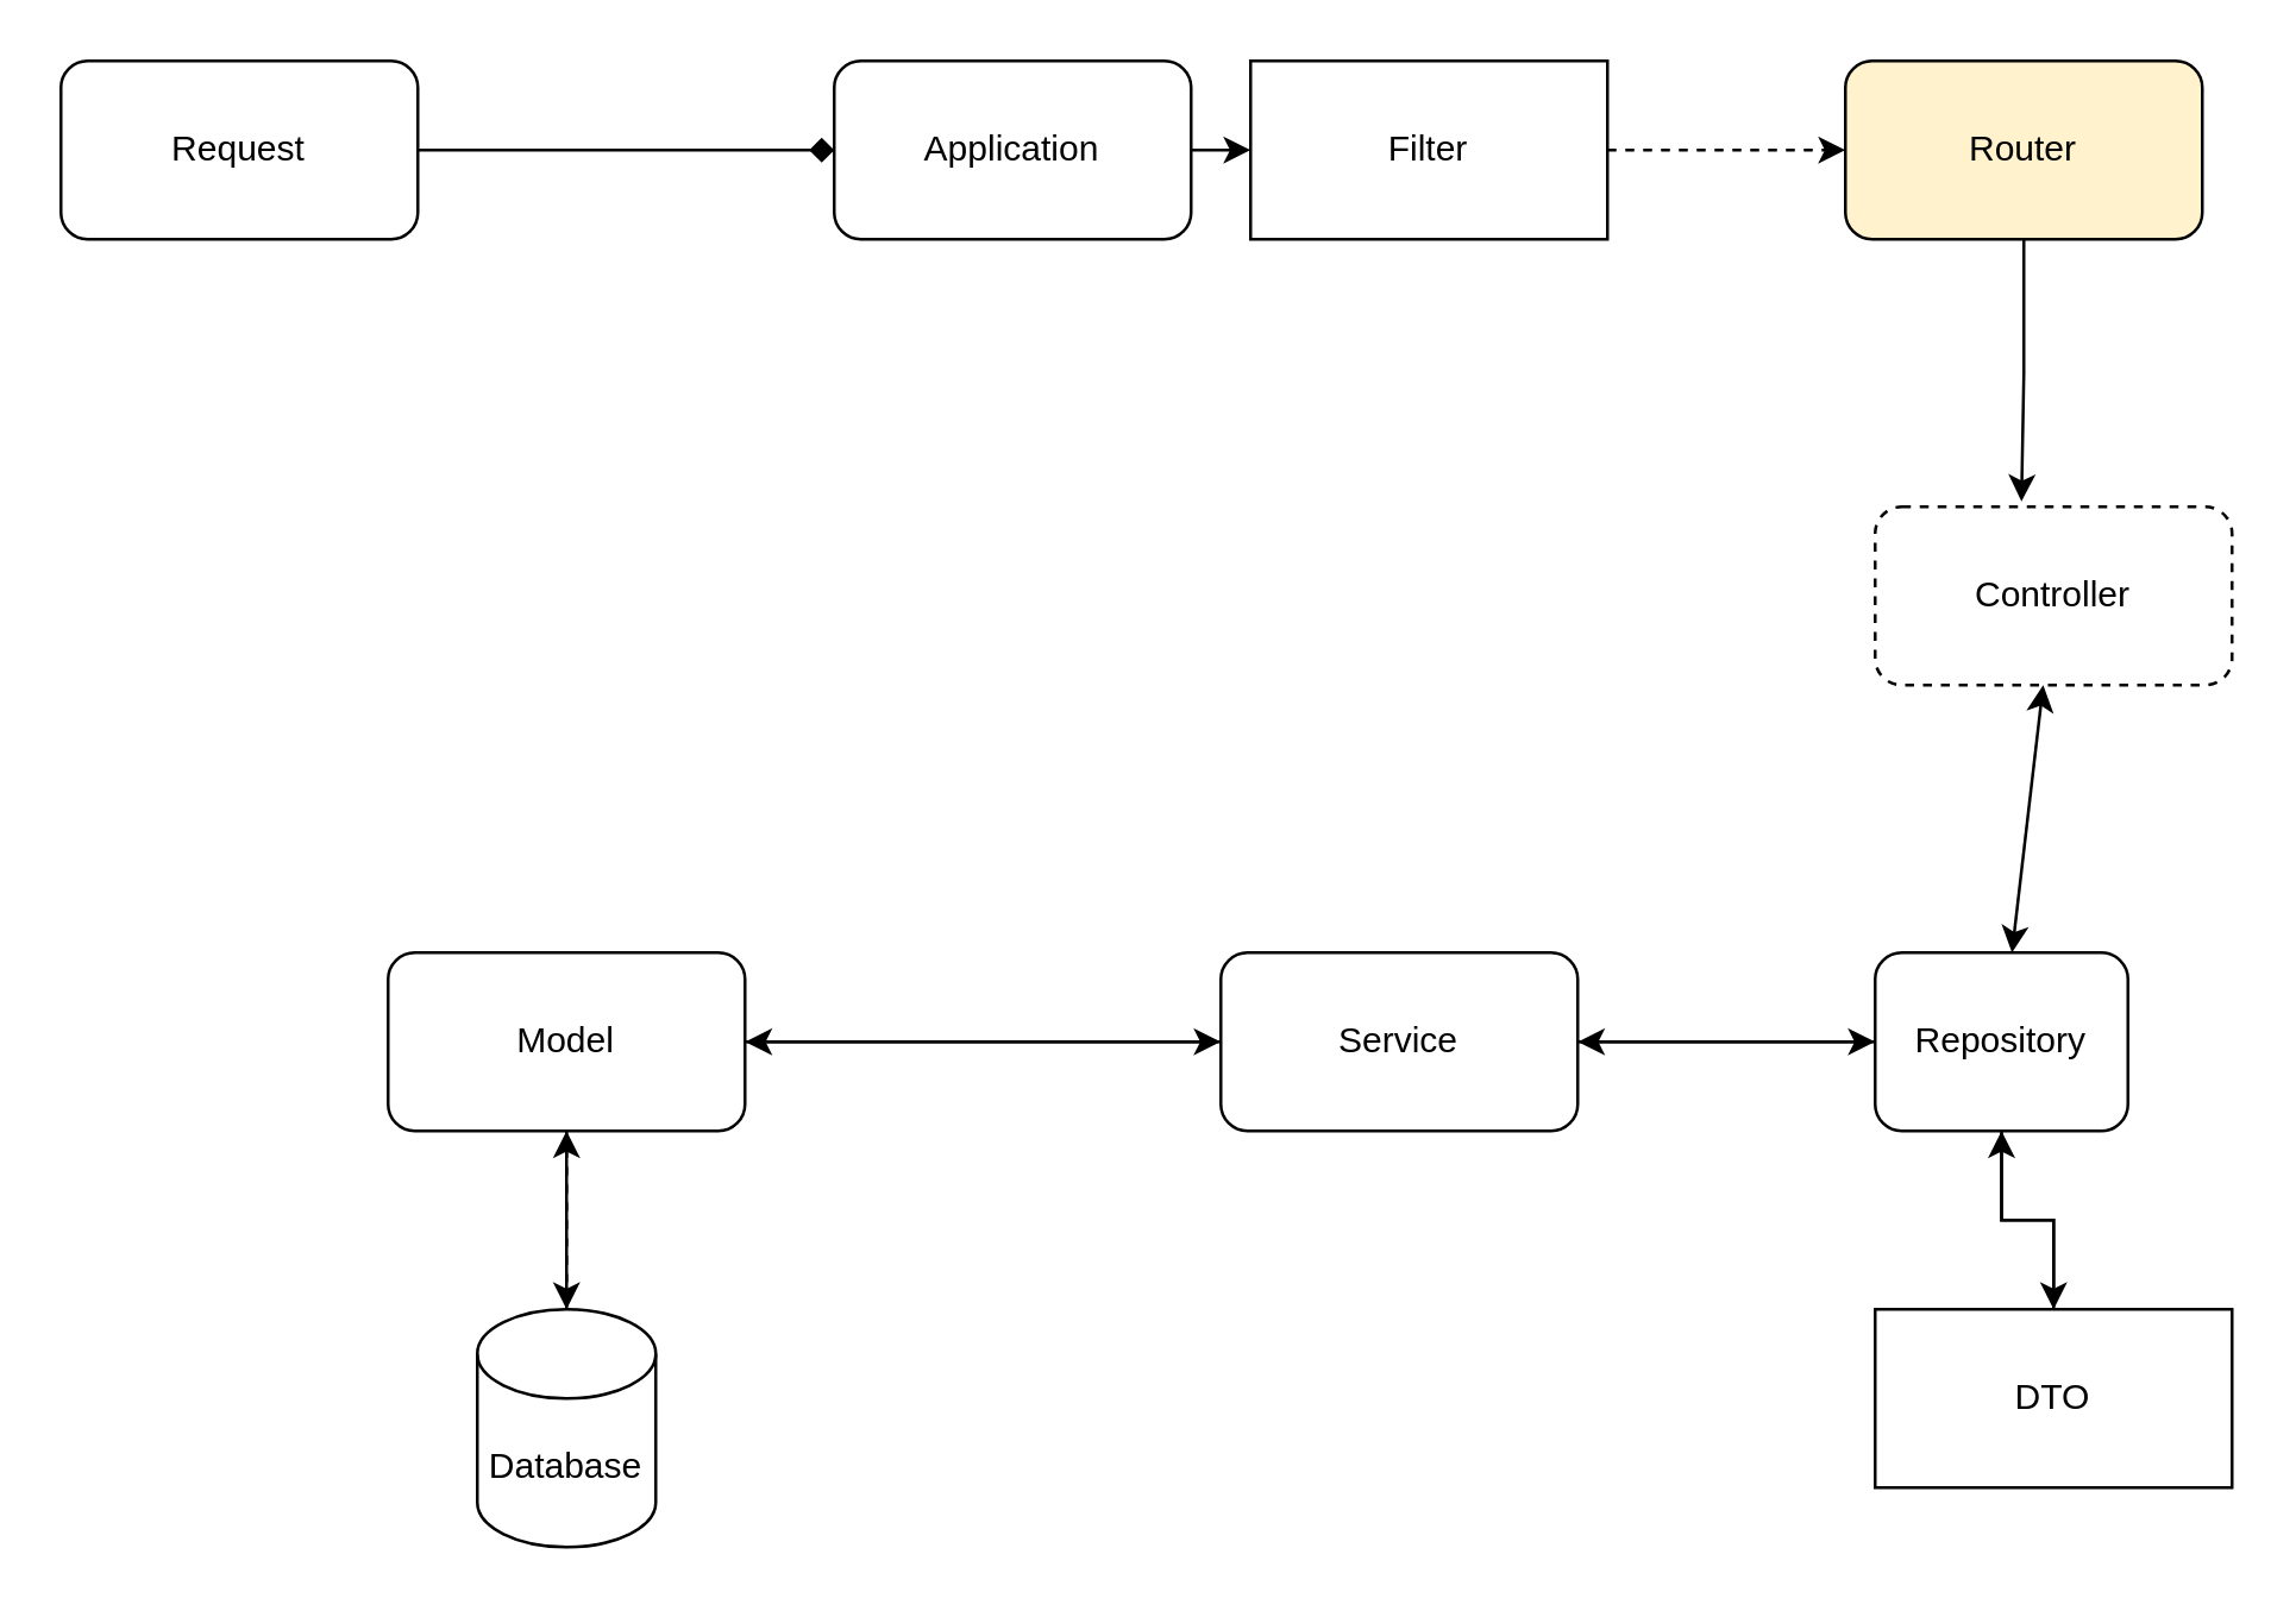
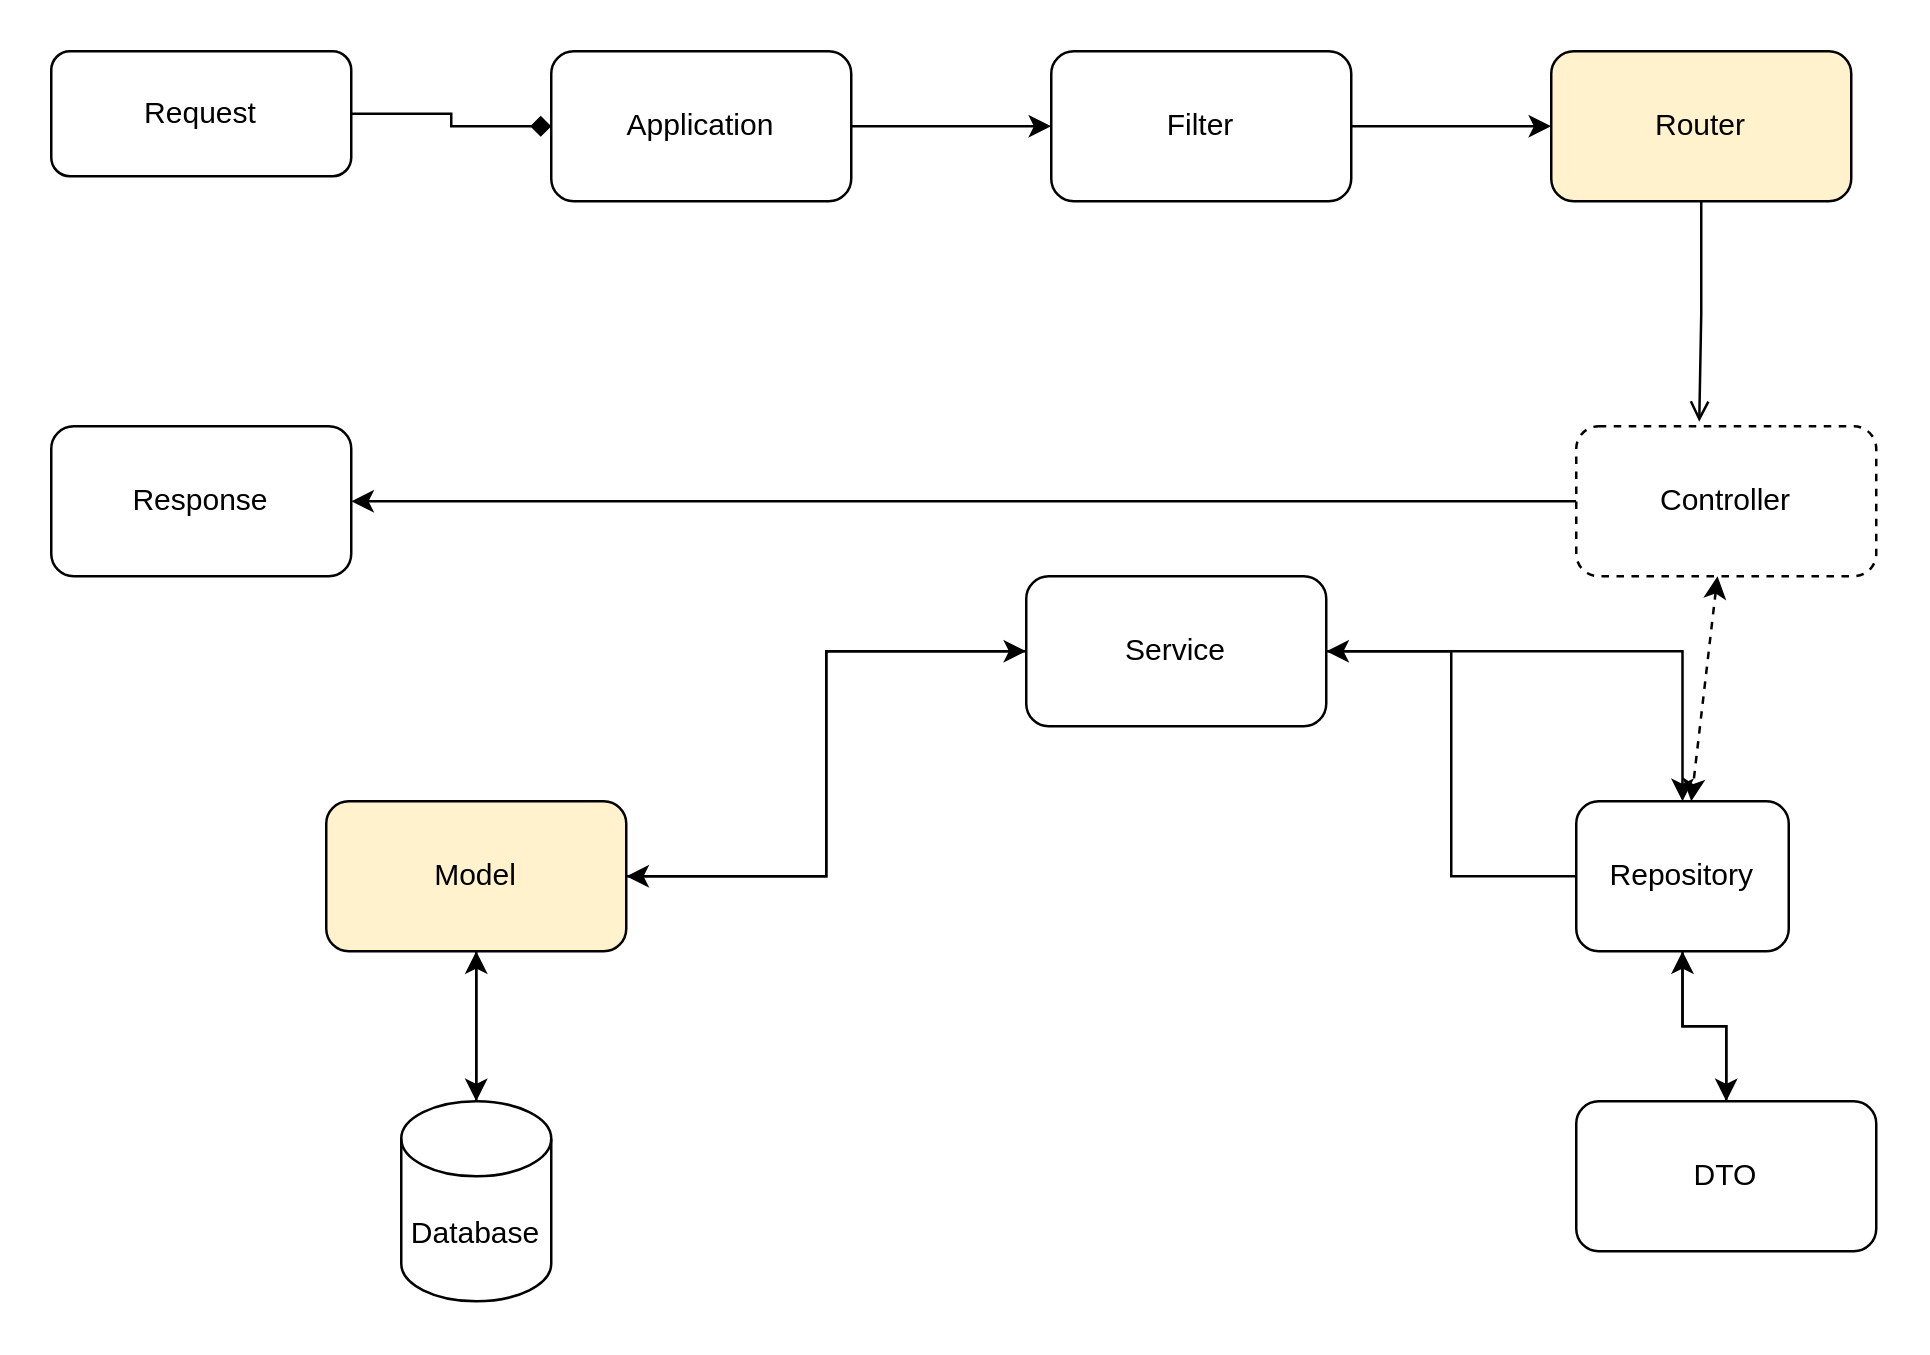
- <mxCell id="3" value="Request&lt;br&gt;" style="rounded=1;whiteSpace=wrap;html=1;" vertex="1" parent="1"><mxGeometry x="20" y="20" width="120" height="60" as="geometry" /></mxCell>
+ <mxCell id="3" value="Request&lt;br&gt;" style="rounded=1;whiteSpace=wrap;html=1;" vertex="1" parent="1"><mxGeometry x="20" y="20" width="120" height="50" as="geometry" /></mxCell>
- <mxCell id="7" value="Application&lt;br&gt;" style="rounded=1;whiteSpace=wrap;html=1;" vertex="1" parent="1"><mxGeometry x="280" y="20" width="120" height="60" as="geometry" /></mxCell>
+ <mxCell id="7" value="Application&lt;br&gt;" style="rounded=1;whiteSpace=wrap;html=1;" vertex="1" parent="1"><mxGeometry x="220" y="20" width="120" height="60" as="geometry" /></mxCell>
- <mxCell id="5" value="Filter&lt;br&gt;" style="rounded=0;whiteSpace=wrap;html=1;" vertex="1" parent="1"><mxGeometry x="420" y="20" width="120" height="60" as="geometry" /></mxCell>
+ <mxCell id="5" value="Filter&lt;br&gt;" style="whiteSpace=wrap;html=1;rounded=1;" vertex="1" parent="1"><mxGeometry x="420" y="20" width="120" height="60" as="geometry" /></mxCell>
- <mxCell id="4" style="edgeStyle=orthogonalEdgeStyle;rounded=0;orthogonalLoop=1;jettySize=auto;html=1;exitX=1;exitY=0.5;exitDx=0;exitDy=0;entryX=0;entryY=0.5;entryDx=0;entryDy=0;dashed=1;" edge="1" parent="1" source="5" target="11"><mxGeometry relative="1" as="geometry"><mxPoint x="590" y="50" as="targetPoint" /></mxGeometry></mxCell>
+ <mxCell id="4" style="edgeStyle=orthogonalEdgeStyle;rounded=0;orthogonalLoop=1;jettySize=auto;html=1;exitX=1;exitY=0.5;exitDx=0;exitDy=0;entryX=0;entryY=0.5;entryDx=0;entryDy=0;" edge="1" parent="1" source="5" target="11"><mxGeometry relative="1" as="geometry"><mxPoint x="590" y="50" as="targetPoint" /></mxGeometry></mxCell>
- <mxCell id="10" style="edgeStyle=orthogonalEdgeStyle;rounded=0;orthogonalLoop=1;jettySize=auto;html=1;entryX=0.41;entryY=-0.03;entryDx=0;entryDy=0;entryPerimeter=0;" edge="1" parent="1" source="11" target="9"><mxGeometry relative="1" as="geometry" /></mxCell>
+ <mxCell id="10" style="edgeStyle=orthogonalEdgeStyle;rounded=0;orthogonalLoop=1;jettySize=auto;html=1;entryX=0.41;entryY=-0.03;entryDx=0;entryDy=0;entryPerimeter=0;endArrow=open;" edge="1" parent="1" source="11" target="9"><mxGeometry relative="1" as="geometry" /></mxCell>
+ <mxCell id="26" value="Response" style="rounded=1;whiteSpace=wrap;html=1;" vertex="1" parent="1"><mxGeometry x="20" y="170" width="120" height="60" as="geometry" /></mxCell>
+ <mxCell id="8" style="edgeStyle=orthogonalEdgeStyle;rounded=0;orthogonalLoop=1;jettySize=auto;html=1;exitX=0;exitY=0.5;exitDx=0;exitDy=0;entryX=1;entryY=0.5;entryDx=0;entryDy=0;" edge="1" parent="1" source="9" target="26"><mxGeometry relative="1" as="geometry" /></mxCell>
- <mxCell id="18" value="" style="endArrow=classic;startArrow=classic;html=1;" edge="1" parent="1" source="9" target="17"><mxGeometry width="50" height="50" relative="1" as="geometry"><mxPoint x="380" y="260" as="sourcePoint" /><mxPoint x="520" y="203" as="targetPoint" /></mxGeometry></mxCell>
+ <mxCell id="18" value="" style="endArrow=classic;startArrow=classic;html=1;dashed=1;" edge="1" parent="1" source="9" target="17"><mxGeometry width="50" height="50" relative="1" as="geometry"><mxPoint x="380" y="260" as="sourcePoint" /><mxPoint x="520" y="203" as="targetPoint" /></mxGeometry></mxCell>
- <mxCell id="21" value="Model" style="rounded=1;whiteSpace=wrap;html=1;" vertex="1" parent="1"><mxGeometry x="130" y="320" width="120" height="60" as="geometry" /></mxCell>
+ <mxCell id="21" value="Model" style="rounded=1;whiteSpace=wrap;html=1;fillColor=#fff2cc;" vertex="1" parent="1"><mxGeometry x="130" y="320" width="120" height="60" as="geometry" /></mxCell>
- <mxCell id="14" value="Service&lt;br&gt;" style="rounded=1;whiteSpace=wrap;html=1;" vertex="1" parent="1"><mxGeometry x="410" y="320" width="120" height="60" as="geometry" /></mxCell>
+ <mxCell id="14" value="Service&lt;br&gt;" style="rounded=1;whiteSpace=wrap;html=1;" vertex="1" parent="1"><mxGeometry x="410" y="230" width="120" height="60" as="geometry" /></mxCell>
- <mxCell id="20" style="edgeStyle=orthogonalEdgeStyle;rounded=0;orthogonalLoop=1;jettySize=auto;html=1;exitX=0.5;exitY=1;exitDx=0;exitDy=0;entryX=0.5;entryY=0;entryDx=0;entryDy=0;entryPerimeter=0;dashed=1;" edge="1" parent="1" source="21" target="25"><mxGeometry relative="1" as="geometry" /></mxCell>
+ <mxCell id="20" style="edgeStyle=orthogonalEdgeStyle;rounded=0;orthogonalLoop=1;jettySize=auto;html=1;exitX=0.5;exitY=1;exitDx=0;exitDy=0;entryX=0.5;entryY=0;entryDx=0;entryDy=0;entryPerimeter=0;" edge="1" parent="1" source="21" target="25"><mxGeometry relative="1" as="geometry" /></mxCell>
- <mxCell id="23" value="DTO" style="whiteSpace=wrap;html=1;rounded=0;" vertex="1" parent="1"><mxGeometry x="630" y="440" width="120" height="60" as="geometry" /></mxCell>
+ <mxCell id="23" value="DTO" style="rounded=1;whiteSpace=wrap;html=1;" vertex="1" parent="1"><mxGeometry x="630" y="440" width="120" height="60" as="geometry" /></mxCell>
